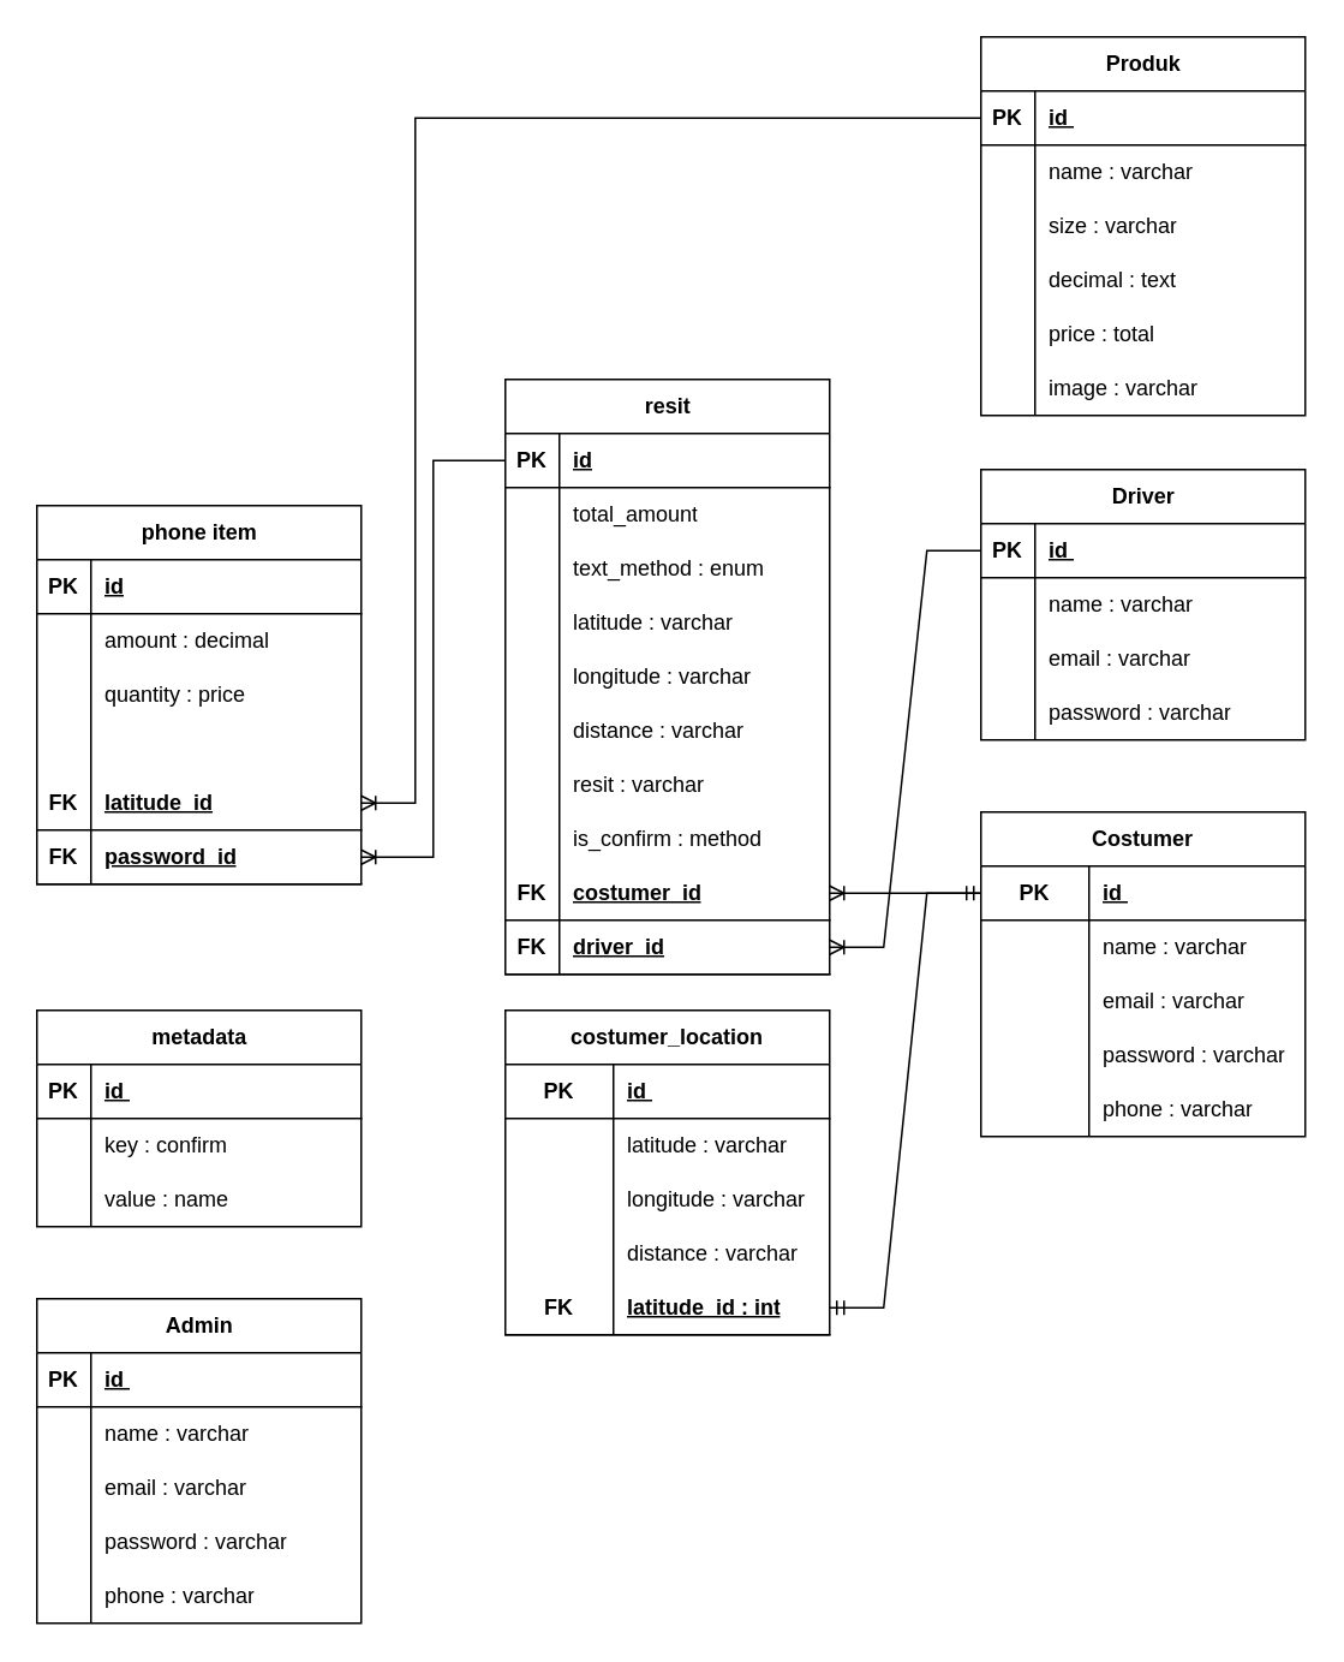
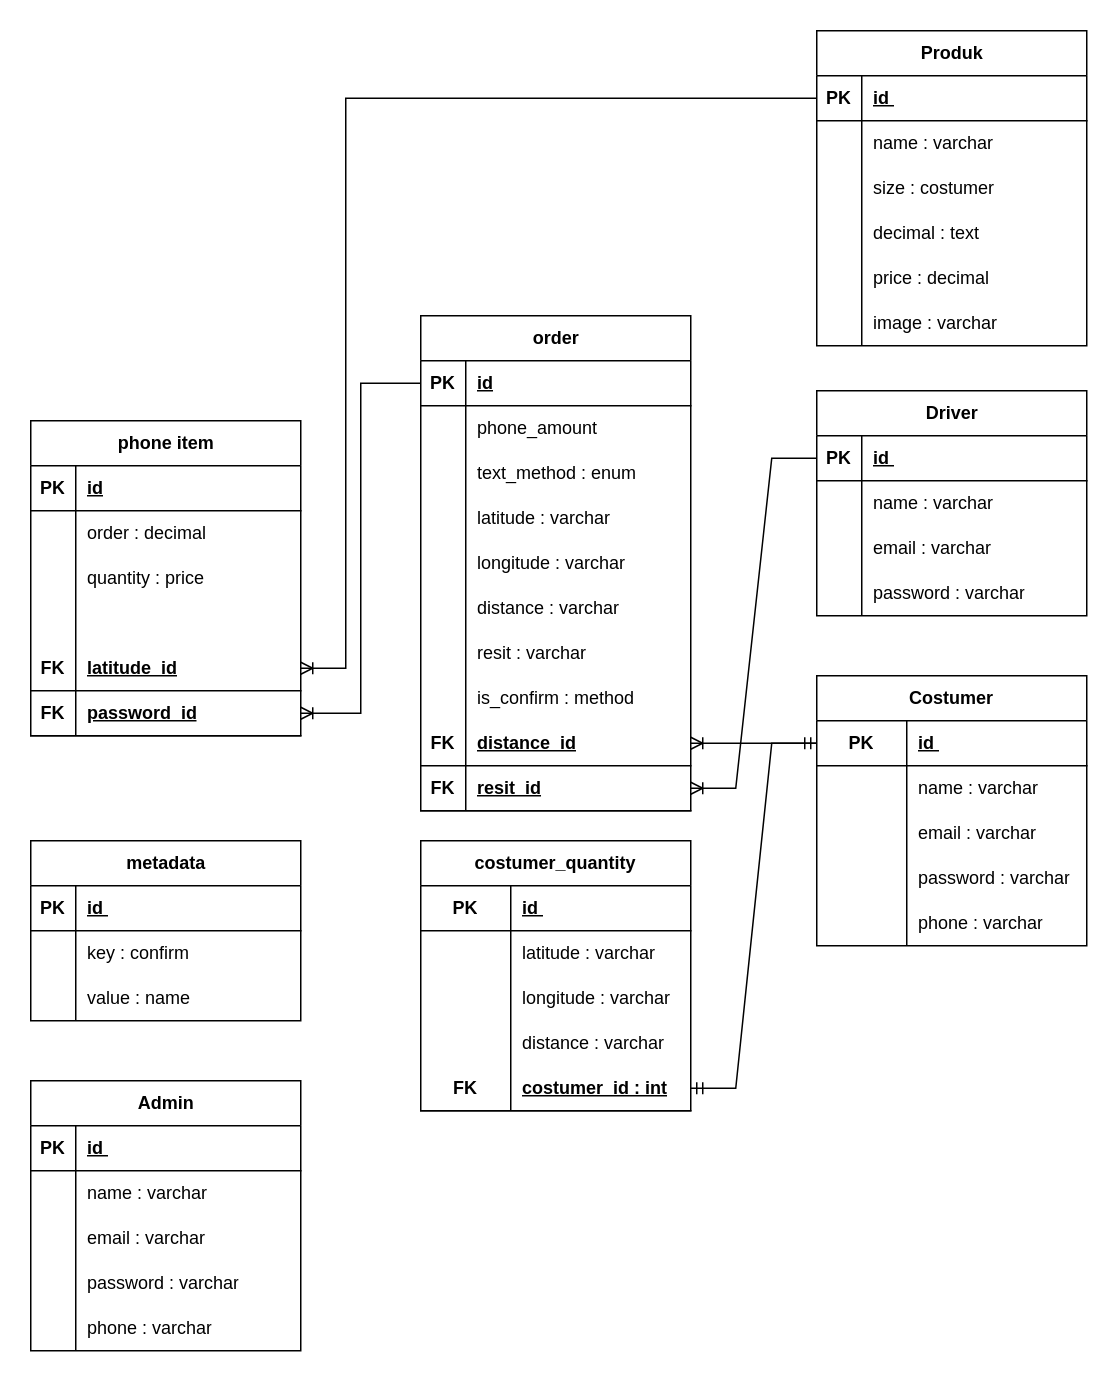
- <mxCell id="56" value="size : varchar" style="shape=partialRectangle;connectable=0;fillColor=none;top=0;left=0;bottom=0;right=0;align=left;spacingLeft=6;overflow=hidden;whiteSpace=wrap;html=1;" parent="54" vertex="1"><mxGeometry x="30" width="150" height="30" as="geometry"><mxRectangle width="150" height="30" as="alternateBounds" /></mxGeometry></mxCell>
+ <mxCell id="56" value="size : costumer" style="shape=partialRectangle;connectable=0;fillColor=none;top=0;left=0;bottom=0;right=0;align=left;spacingLeft=6;overflow=hidden;whiteSpace=wrap;html=1;" parent="54" vertex="1"><mxGeometry x="30" width="150" height="30" as="geometry"><mxRectangle width="150" height="30" as="alternateBounds" /></mxGeometry></mxCell>
- <mxCell id="62" value="price : total" style="shape=partialRectangle;connectable=0;fillColor=none;top=0;left=0;bottom=0;right=0;align=left;spacingLeft=6;overflow=hidden;whiteSpace=wrap;html=1;" parent="60" vertex="1"><mxGeometry x="30" width="150" height="30" as="geometry"><mxRectangle width="150" height="30" as="alternateBounds" /></mxGeometry></mxCell>
+ <mxCell id="62" value="price : decimal" style="shape=partialRectangle;connectable=0;fillColor=none;top=0;left=0;bottom=0;right=0;align=left;spacingLeft=6;overflow=hidden;whiteSpace=wrap;html=1;" parent="60" vertex="1"><mxGeometry x="30" width="150" height="30" as="geometry"><mxRectangle width="150" height="30" as="alternateBounds" /></mxGeometry></mxCell>
- <mxCell id="66" value="resit" style="shape=table;startSize=30;container=1;collapsible=1;childLayout=tableLayout;fixedRows=1;rowLines=0;fontStyle=1;align=center;resizeLast=1;html=1;" parent="1" vertex="1"><mxGeometry x="280" y="210" width="180" height="330" as="geometry" /></mxCell>
+ <mxCell id="66" value="order" style="shape=table;startSize=30;container=1;collapsible=1;childLayout=tableLayout;fixedRows=1;rowLines=0;fontStyle=1;align=center;resizeLast=1;html=1;" parent="1" vertex="1"><mxGeometry x="280" y="210" width="180" height="330" as="geometry" /></mxCell>
- <mxCell id="72" value="total_amount" style="shape=partialRectangle;connectable=0;fillColor=none;top=0;left=0;bottom=0;right=0;align=left;spacingLeft=6;overflow=hidden;whiteSpace=wrap;html=1;" parent="70" vertex="1"><mxGeometry x="30" width="150" height="30" as="geometry"><mxRectangle width="150" height="30" as="alternateBounds" /></mxGeometry></mxCell>
+ <mxCell id="72" value="phone_amount" style="shape=partialRectangle;connectable=0;fillColor=none;top=0;left=0;bottom=0;right=0;align=left;spacingLeft=6;overflow=hidden;whiteSpace=wrap;html=1;" parent="70" vertex="1"><mxGeometry x="30" width="150" height="30" as="geometry"><mxRectangle width="150" height="30" as="alternateBounds" /></mxGeometry></mxCell>
- <mxCell id="121" value="amount : decimal" style="shape=partialRectangle;connectable=0;fillColor=none;top=0;left=0;bottom=0;right=0;align=left;spacingLeft=6;overflow=hidden;whiteSpace=wrap;html=1;" parent="119" vertex="1"><mxGeometry x="30" width="150" height="30" as="geometry"><mxRectangle width="150" height="30" as="alternateBounds" /></mxGeometry></mxCell>
+ <mxCell id="121" value="order : decimal" style="shape=partialRectangle;connectable=0;fillColor=none;top=0;left=0;bottom=0;right=0;align=left;spacingLeft=6;overflow=hidden;whiteSpace=wrap;html=1;" parent="119" vertex="1"><mxGeometry x="30" width="150" height="30" as="geometry"><mxRectangle width="150" height="30" as="alternateBounds" /></mxGeometry></mxCell>
- <mxCell id="93" value="costumer_id" style="shape=partialRectangle;connectable=0;fillColor=none;top=0;left=0;bottom=0;right=0;align=left;spacingLeft=6;fontStyle=5;overflow=hidden;whiteSpace=wrap;html=1;" parent="91" vertex="1"><mxGeometry x="30" width="150" height="30" as="geometry"><mxRectangle width="150" height="30" as="alternateBounds" /></mxGeometry></mxCell>
+ <mxCell id="93" value="distance_id" style="shape=partialRectangle;connectable=0;fillColor=none;top=0;left=0;bottom=0;right=0;align=left;spacingLeft=6;fontStyle=5;overflow=hidden;whiteSpace=wrap;html=1;" parent="91" vertex="1"><mxGeometry x="30" width="150" height="30" as="geometry"><mxRectangle width="150" height="30" as="alternateBounds" /></mxGeometry></mxCell>
- <mxCell id="96" value="driver_id" style="shape=partialRectangle;connectable=0;fillColor=none;top=0;left=0;bottom=0;right=0;align=left;spacingLeft=6;fontStyle=5;overflow=hidden;whiteSpace=wrap;html=1;" parent="94" vertex="1"><mxGeometry x="30" width="150" height="30" as="geometry"><mxRectangle width="150" height="30" as="alternateBounds" /></mxGeometry></mxCell>
+ <mxCell id="96" value="resit_id" style="shape=partialRectangle;connectable=0;fillColor=none;top=0;left=0;bottom=0;right=0;align=left;spacingLeft=6;fontStyle=5;overflow=hidden;whiteSpace=wrap;html=1;" parent="94" vertex="1"><mxGeometry x="30" width="150" height="30" as="geometry"><mxRectangle width="150" height="30" as="alternateBounds" /></mxGeometry></mxCell>
- <mxCell id="97" value="costumer_location" style="shape=table;startSize=30;container=1;collapsible=1;childLayout=tableLayout;fixedRows=1;rowLines=0;fontStyle=1;align=center;resizeLast=1;html=1;whiteSpace=wrap;" parent="1" vertex="1"><mxGeometry x="280" y="560" width="180" height="180" as="geometry" /></mxCell>
+ <mxCell id="97" value="costumer_quantity" style="shape=table;startSize=30;container=1;collapsible=1;childLayout=tableLayout;fixedRows=1;rowLines=0;fontStyle=1;align=center;resizeLast=1;html=1;whiteSpace=wrap;" parent="1" vertex="1"><mxGeometry x="280" y="560" width="180" height="180" as="geometry" /></mxCell>
- <mxCell id="112" value="latitude_id : int" style="shape=partialRectangle;connectable=0;fillColor=none;top=0;left=0;bottom=0;right=0;align=left;spacingLeft=6;fontStyle=5;overflow=hidden;html=1;whiteSpace=wrap;" parent="110" vertex="1"><mxGeometry x="60" width="120" height="30" as="geometry"><mxRectangle width="120" height="30" as="alternateBounds" /></mxGeometry></mxCell>
+ <mxCell id="112" value="costumer_id : int" style="shape=partialRectangle;connectable=0;fillColor=none;top=0;left=0;bottom=0;right=0;align=left;spacingLeft=6;fontStyle=5;overflow=hidden;html=1;whiteSpace=wrap;" parent="110" vertex="1"><mxGeometry x="60" width="120" height="30" as="geometry"><mxRectangle width="120" height="30" as="alternateBounds" /></mxGeometry></mxCell>
